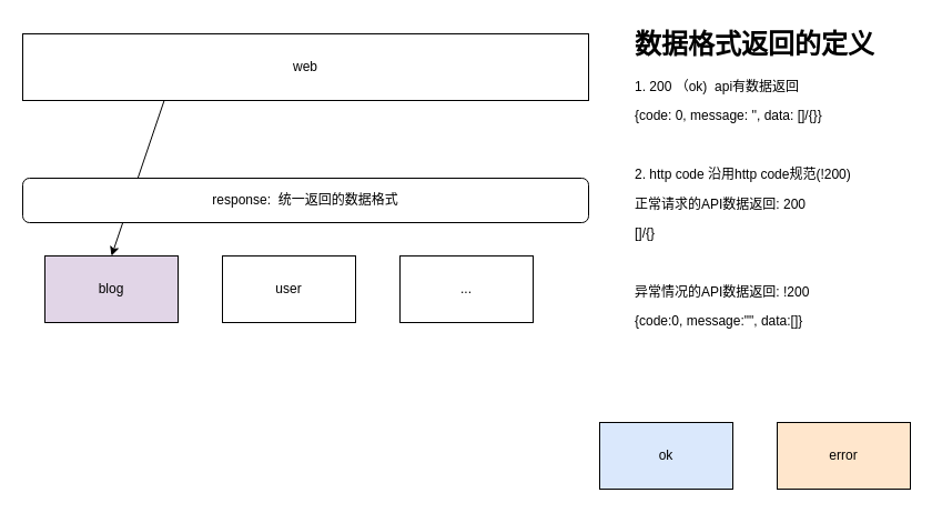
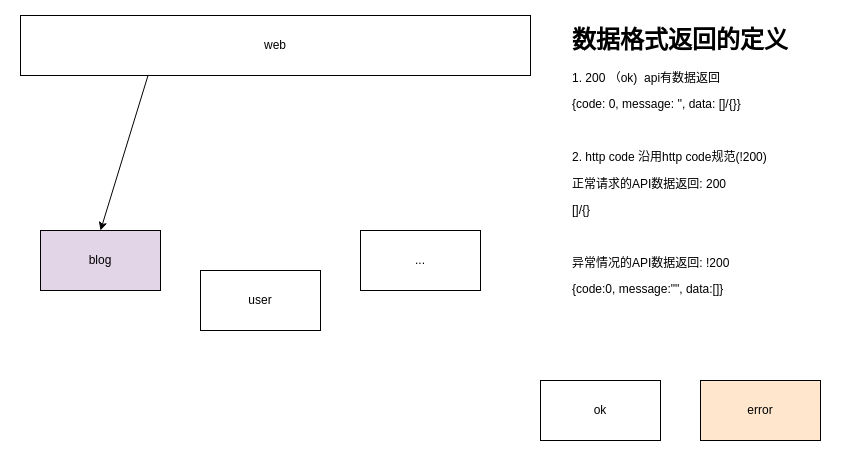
- <mxCell id="3" value="web" style="rounded=0;whiteSpace=wrap;html=1;" vertex="1" parent="1"><mxGeometry x="20" y="30" width="510" height="60" as="geometry" /></mxCell>
+ <mxCell id="3" value="web" style="rounded=0;whiteSpace=wrap;html=1;" vertex="1" parent="1"><mxGeometry x="20" y="15" width="510" height="60" as="geometry" /></mxCell>
- <mxCell id="7" value="response:&amp;nbsp; 统一返回的数据格式" style="rounded=1;whiteSpace=wrap;html=1;" vertex="1" parent="1"><mxGeometry x="20" y="160" width="510" height="40" as="geometry" /></mxCell>
- <mxCell id="5" value="user" style="rounded=0;whiteSpace=wrap;html=1;" vertex="1" parent="1"><mxGeometry x="200" y="230" width="120" height="60" as="geometry" /></mxCell>
+ <mxCell id="5" value="user" style="rounded=0;whiteSpace=wrap;html=1;" vertex="1" parent="1"><mxGeometry x="200" y="270" width="120" height="60" as="geometry" /></mxCell>
- <mxCell id="9" value="ok" style="rounded=0;whiteSpace=wrap;html=1;fillColor=#dae8fc;" vertex="1" parent="1"><mxGeometry x="540" y="380" width="120" height="60" as="geometry" /></mxCell>
+ <mxCell id="9" value="ok" style="rounded=0;whiteSpace=wrap;html=1;" vertex="1" parent="1"><mxGeometry x="540" y="380" width="120" height="60" as="geometry" /></mxCell>
